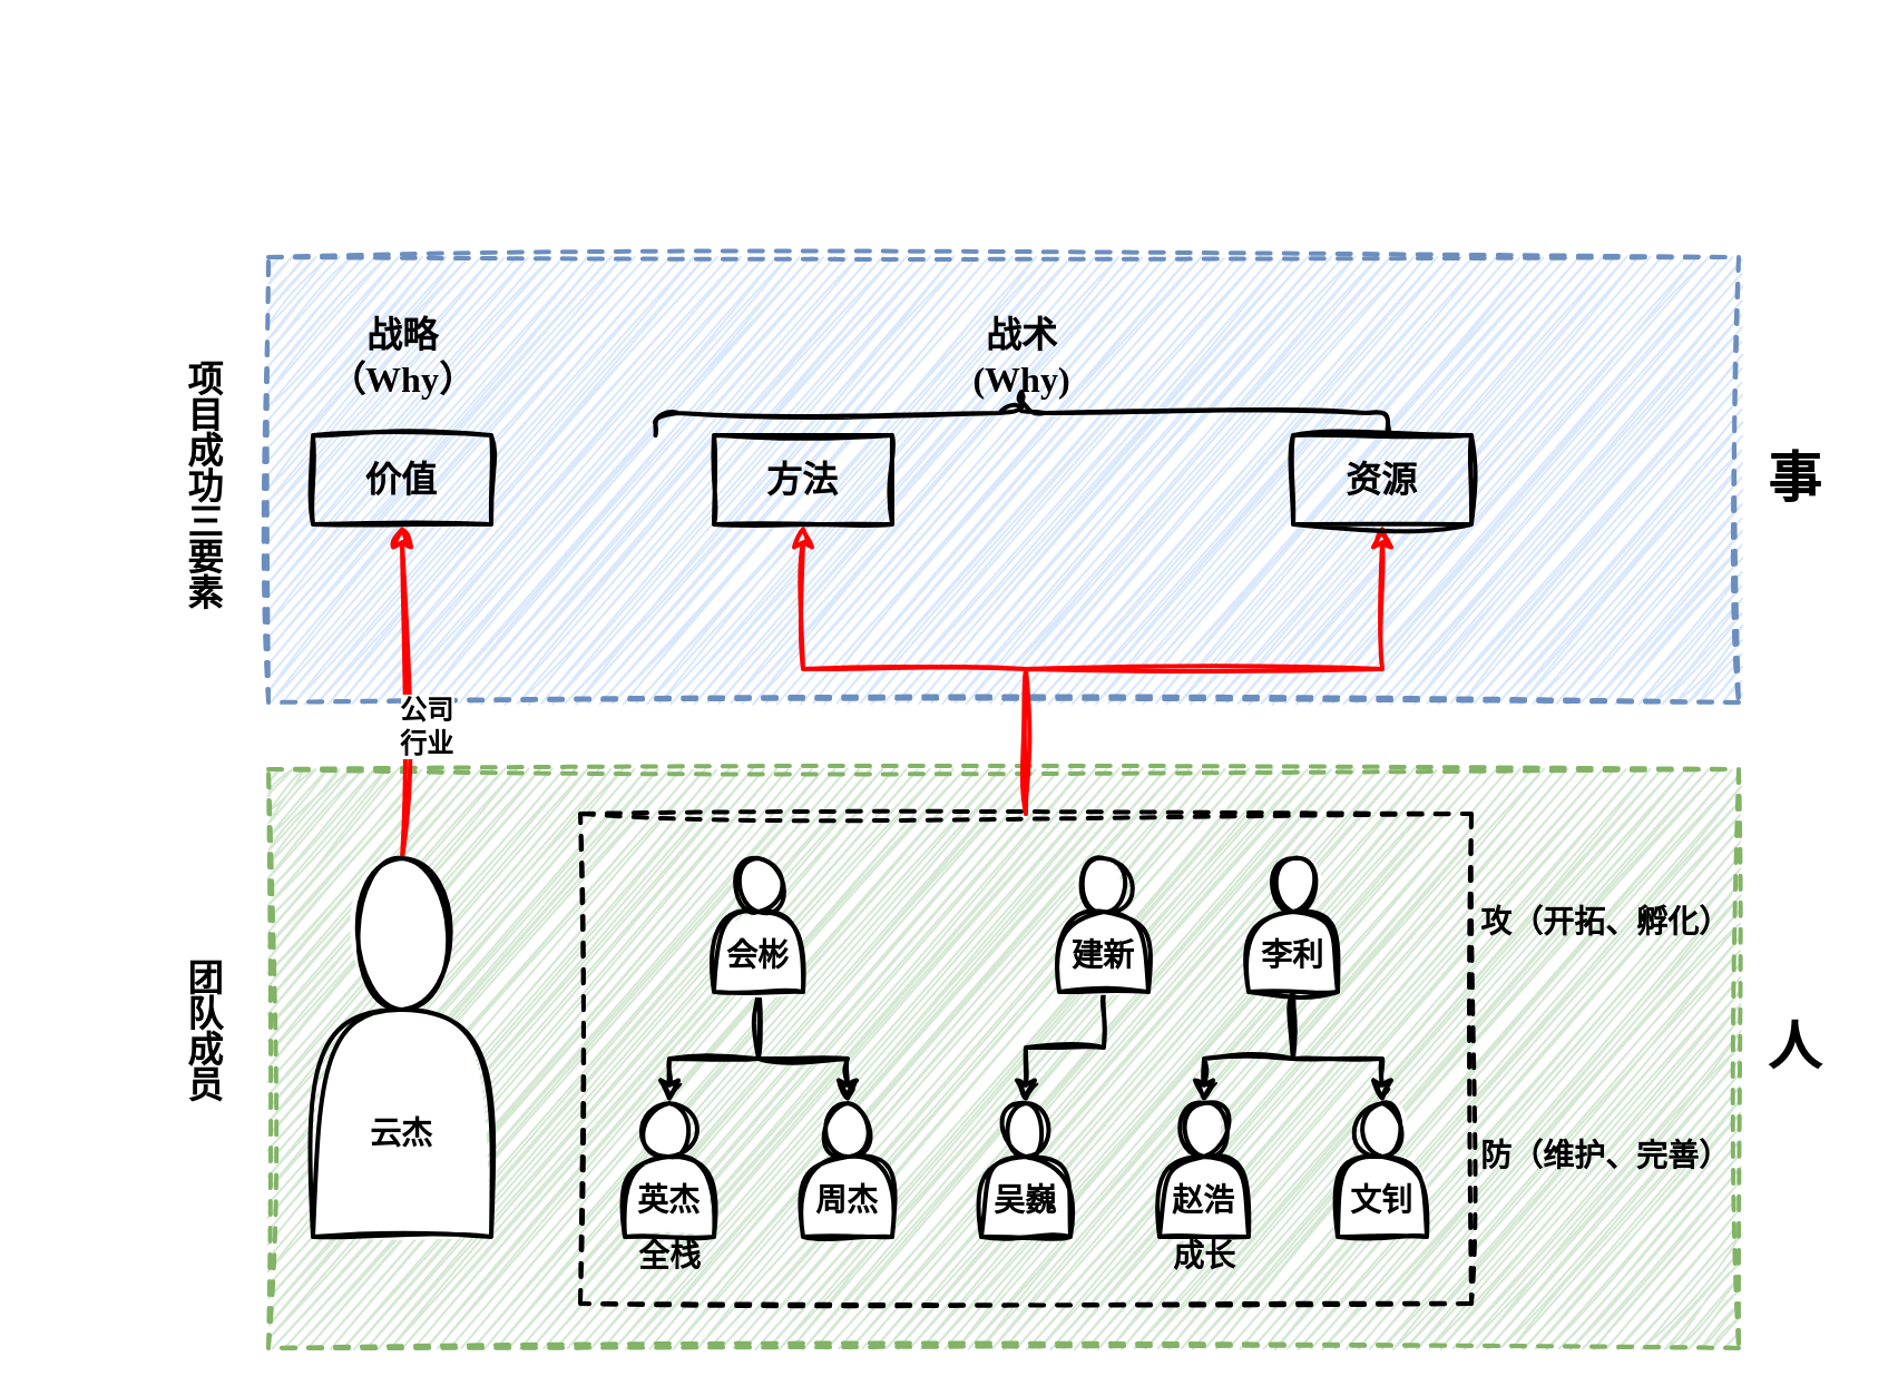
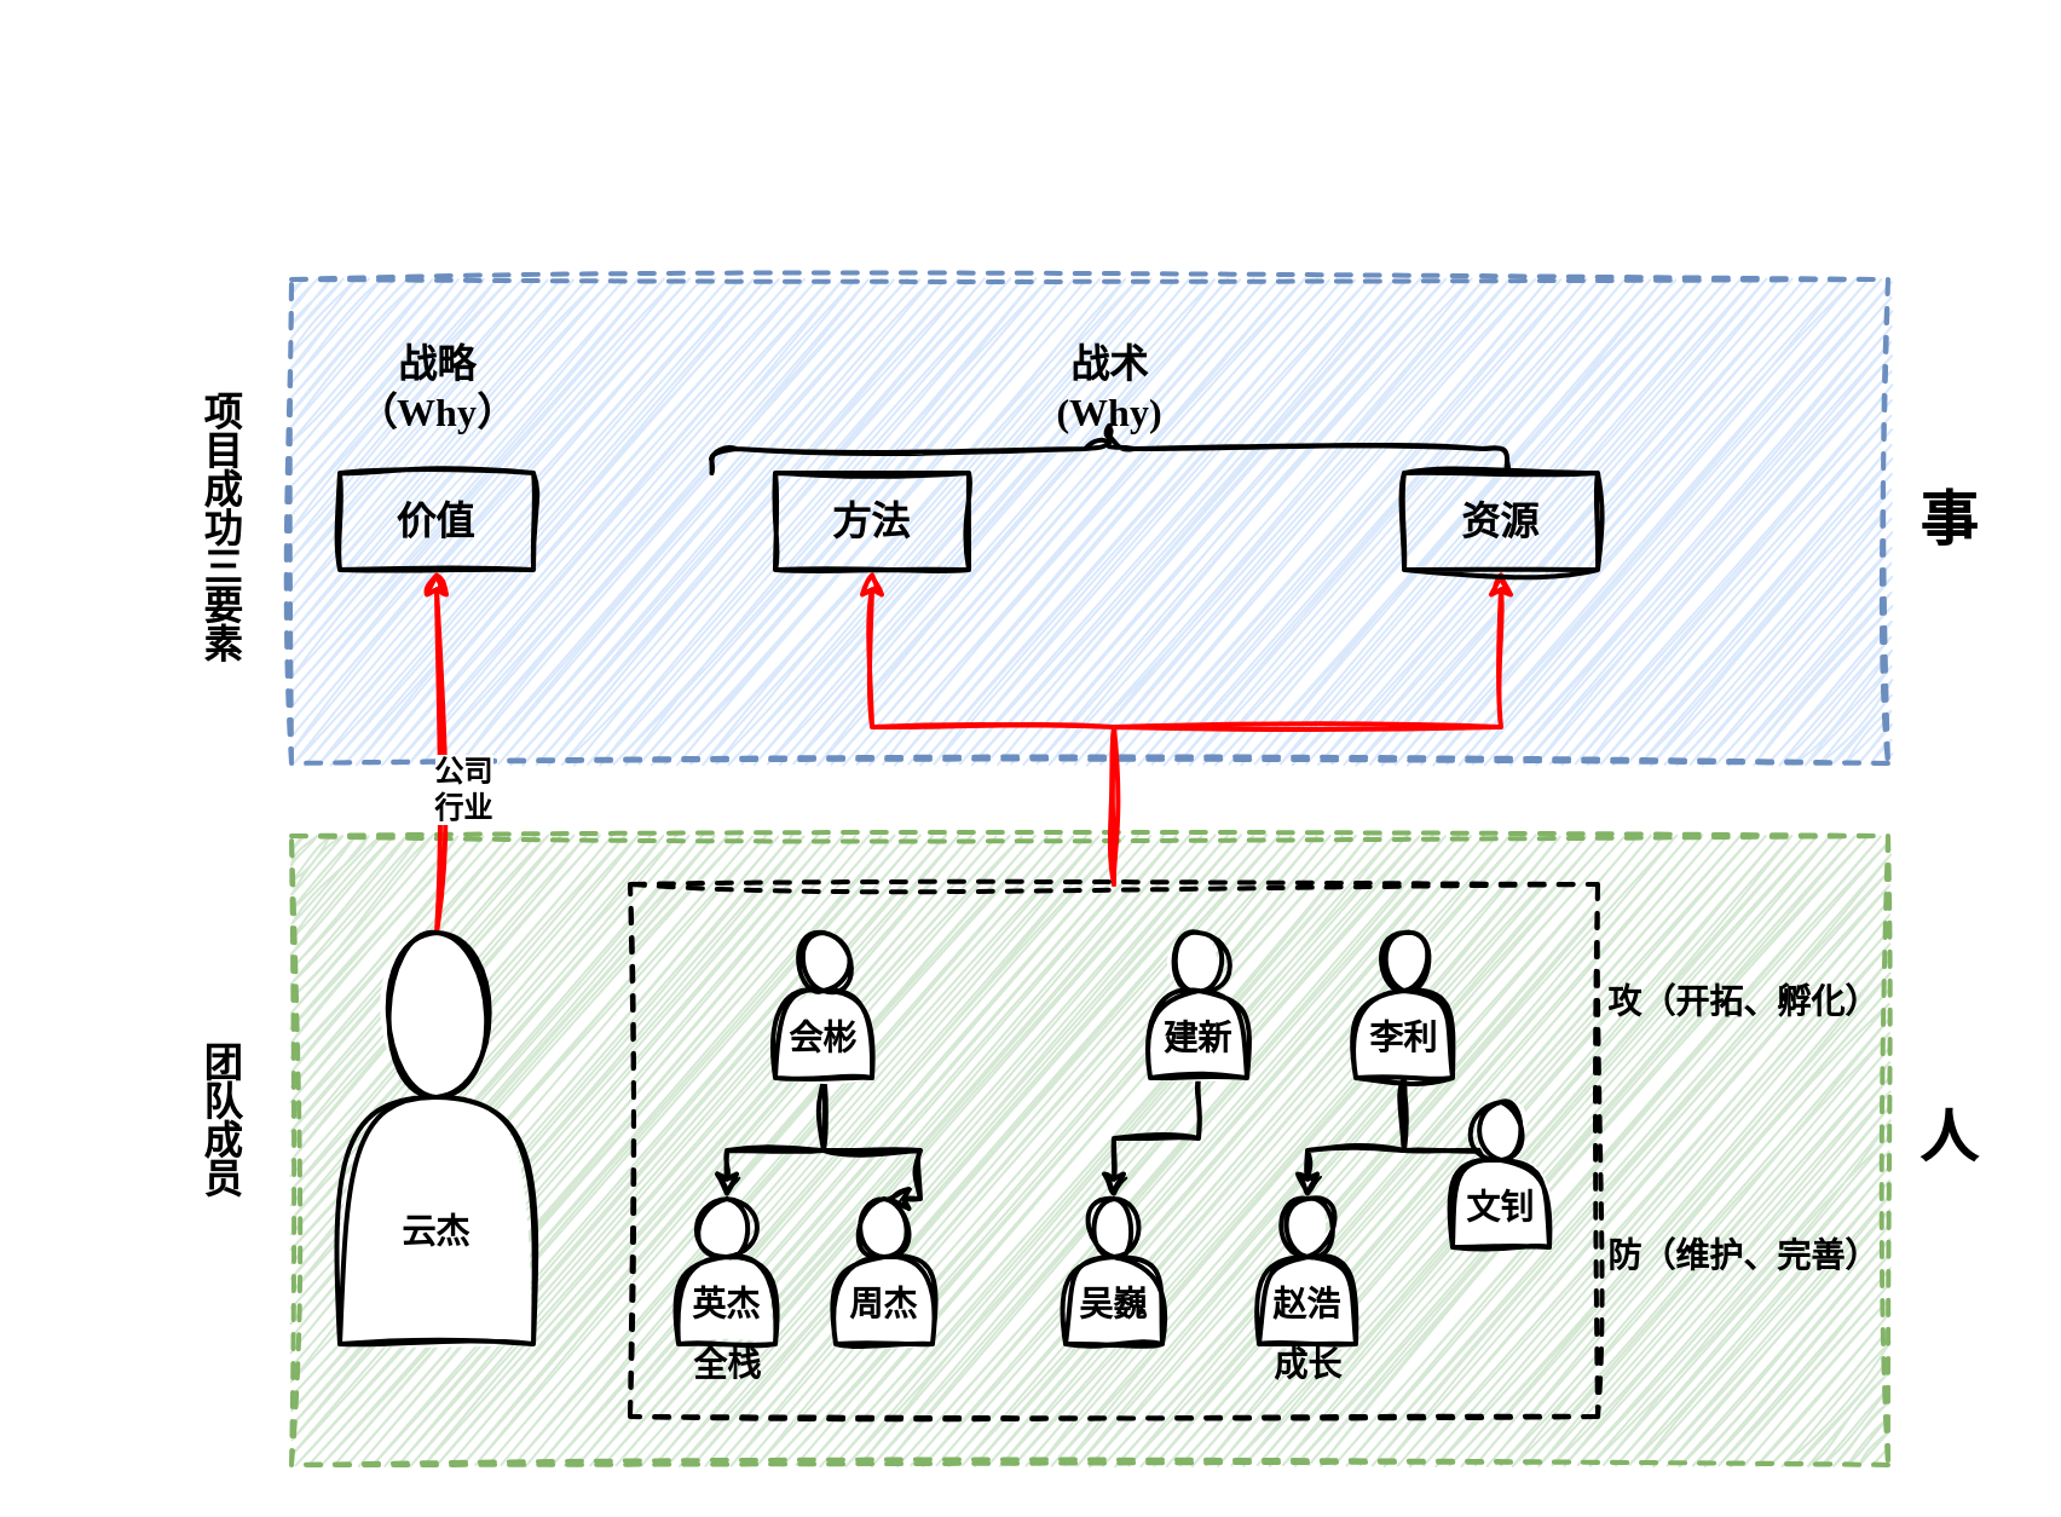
- <mxCell id="18" value="&lt;div&gt;&lt;br&gt;&lt;/div&gt;&lt;div&gt;&lt;br&gt;&lt;/div&gt;&lt;span style=&quot;font-size: 14px;&quot;&gt;&lt;b&gt;周杰&lt;/b&gt;&lt;/span&gt;" style="shape=actor;whiteSpace=wrap;html=1;sketch=1;hachureGap=4;jiggle=2;curveFitting=1;fontFamily=Architects Daughter;fontSource=https%3A%2F%2Ffonts.googleapis.com%2Fcss%3Ffamily%3DArchitects%2BDaughter;strokeWidth=2;" parent="1" vertex="1"><mxGeometry x="360" y="495" width="40" height="60" as="geometry" /></mxCell>
+ <mxCell id="18" value="&lt;div&gt;&lt;br&gt;&lt;/div&gt;&lt;div&gt;&lt;br&gt;&lt;/div&gt;&lt;span style=&quot;font-size: 14px;&quot;&gt;&lt;b&gt;周杰&lt;/b&gt;&lt;/span&gt;" style="shape=actor;whiteSpace=wrap;html=1;sketch=1;hachureGap=4;jiggle=2;curveFitting=1;fontFamily=Architects Daughter;fontSource=https%3A%2F%2Ffonts.googleapis.com%2Fcss%3Ffamily%3DArchitects%2BDaughter;strokeWidth=2;" parent="1" vertex="1"><mxGeometry x="345" y="495" width="40" height="60" as="geometry" /></mxCell>
- <mxCell id="26" value="&lt;div&gt;&lt;br&gt;&lt;/div&gt;&lt;div&gt;&lt;br&gt;&lt;/div&gt;&lt;span style=&quot;font-size: 14px;&quot;&gt;&lt;b&gt;文钊&lt;/b&gt;&lt;/span&gt;" style="shape=actor;whiteSpace=wrap;html=1;sketch=1;hachureGap=4;jiggle=2;curveFitting=1;fontFamily=Architects Daughter;fontSource=https%3A%2F%2Ffonts.googleapis.com%2Fcss%3Ffamily%3DArchitects%2BDaughter;strokeWidth=2;" parent="1" vertex="1"><mxGeometry x="600" y="495" width="40" height="60" as="geometry" /></mxCell>
+ <mxCell id="26" value="&lt;div&gt;&lt;br&gt;&lt;/div&gt;&lt;div&gt;&lt;br&gt;&lt;/div&gt;&lt;span style=&quot;font-size: 14px;&quot;&gt;&lt;b&gt;文钊&lt;/b&gt;&lt;/span&gt;" style="shape=actor;whiteSpace=wrap;html=1;sketch=1;hachureGap=4;jiggle=2;curveFitting=1;fontFamily=Architects Daughter;fontSource=https%3A%2F%2Ffonts.googleapis.com%2Fcss%3Ffamily%3DArchitects%2BDaughter;strokeWidth=2;" parent="1" vertex="1"><mxGeometry x="600" y="455" width="40" height="60" as="geometry" /></mxCell>
